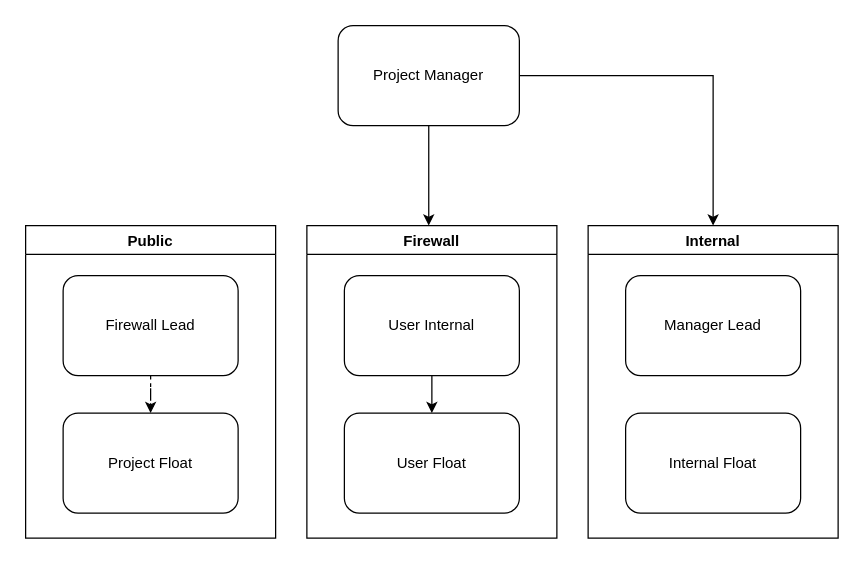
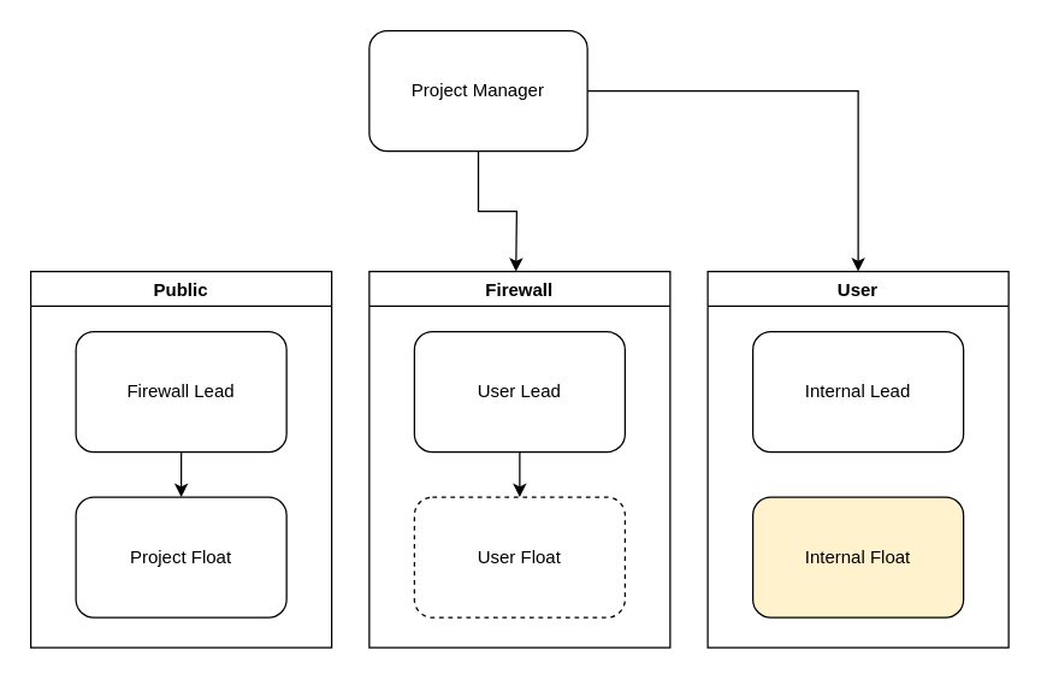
- <mxCell id="4" value="Project Manager" style="rounded=1;whiteSpace=wrap;html=1;" vertex="1" parent="1"><mxGeometry x="270" y="20" width="145" height="80" as="geometry" /></mxCell>
+ <mxCell id="4" value="Project Manager" style="rounded=1;whiteSpace=wrap;html=1;" vertex="1" parent="1"><mxGeometry x="245" y="20" width="145" height="80" as="geometry" /></mxCell>
- <mxCell id="23" value="Internal" style="swimlane;" vertex="1" parent="19"><mxGeometry width="200" height="250" as="geometry"><mxRectangle width="80" height="30" as="alternateBounds" /></mxGeometry></mxCell>
+ <mxCell id="23" value="User" style="swimlane;" vertex="1" parent="19"><mxGeometry width="200" height="250" as="geometry"><mxRectangle width="80" height="30" as="alternateBounds" /></mxGeometry></mxCell>
- <mxCell id="14" value="User Internal" style="rounded=1;whiteSpace=wrap;html=1;" vertex="1" parent="13"><mxGeometry width="140" height="80" as="geometry" /></mxCell>
+ <mxCell id="14" value="User Lead" style="rounded=1;whiteSpace=wrap;html=1;" vertex="1" parent="13"><mxGeometry width="140" height="80" as="geometry" /></mxCell>
- <mxCell id="21" value="Manager Lead" style="rounded=1;whiteSpace=wrap;html=1;" vertex="1" parent="20"><mxGeometry width="140" height="80" as="geometry" /></mxCell>
+ <mxCell id="21" value="Internal Lead" style="rounded=1;whiteSpace=wrap;html=1;" vertex="1" parent="20"><mxGeometry width="140" height="80" as="geometry" /></mxCell>
- <mxCell id="9" value="" style="edgeStyle=orthogonalEdgeStyle;rounded=0;orthogonalLoop=1;jettySize=auto;html=1;dashed=1;" edge="1" parent="6" source="7" target="8"><mxGeometry relative="1" as="geometry" /></mxCell>
+ <mxCell id="9" value="" style="edgeStyle=orthogonalEdgeStyle;rounded=0;orthogonalLoop=1;jettySize=auto;html=1;" edge="1" parent="6" source="7" target="8"><mxGeometry relative="1" as="geometry" /></mxCell>
- <mxCell id="15" value="User Float" style="rounded=1;whiteSpace=wrap;html=1;" vertex="1" parent="13"><mxGeometry y="110" width="140" height="80" as="geometry" /></mxCell>
+ <mxCell id="15" value="User Float" style="rounded=1;whiteSpace=wrap;html=1;dashed=1;" vertex="1" parent="13"><mxGeometry y="110" width="140" height="80" as="geometry" /></mxCell>
- <mxCell id="22" value="Internal Float" style="rounded=1;whiteSpace=wrap;html=1;" vertex="1" parent="20"><mxGeometry y="110" width="140" height="80" as="geometry" /></mxCell>
+ <mxCell id="22" value="Internal Float" style="rounded=1;whiteSpace=wrap;html=1;fillColor=#fff2cc;" vertex="1" parent="20"><mxGeometry y="110" width="140" height="80" as="geometry" /></mxCell>
